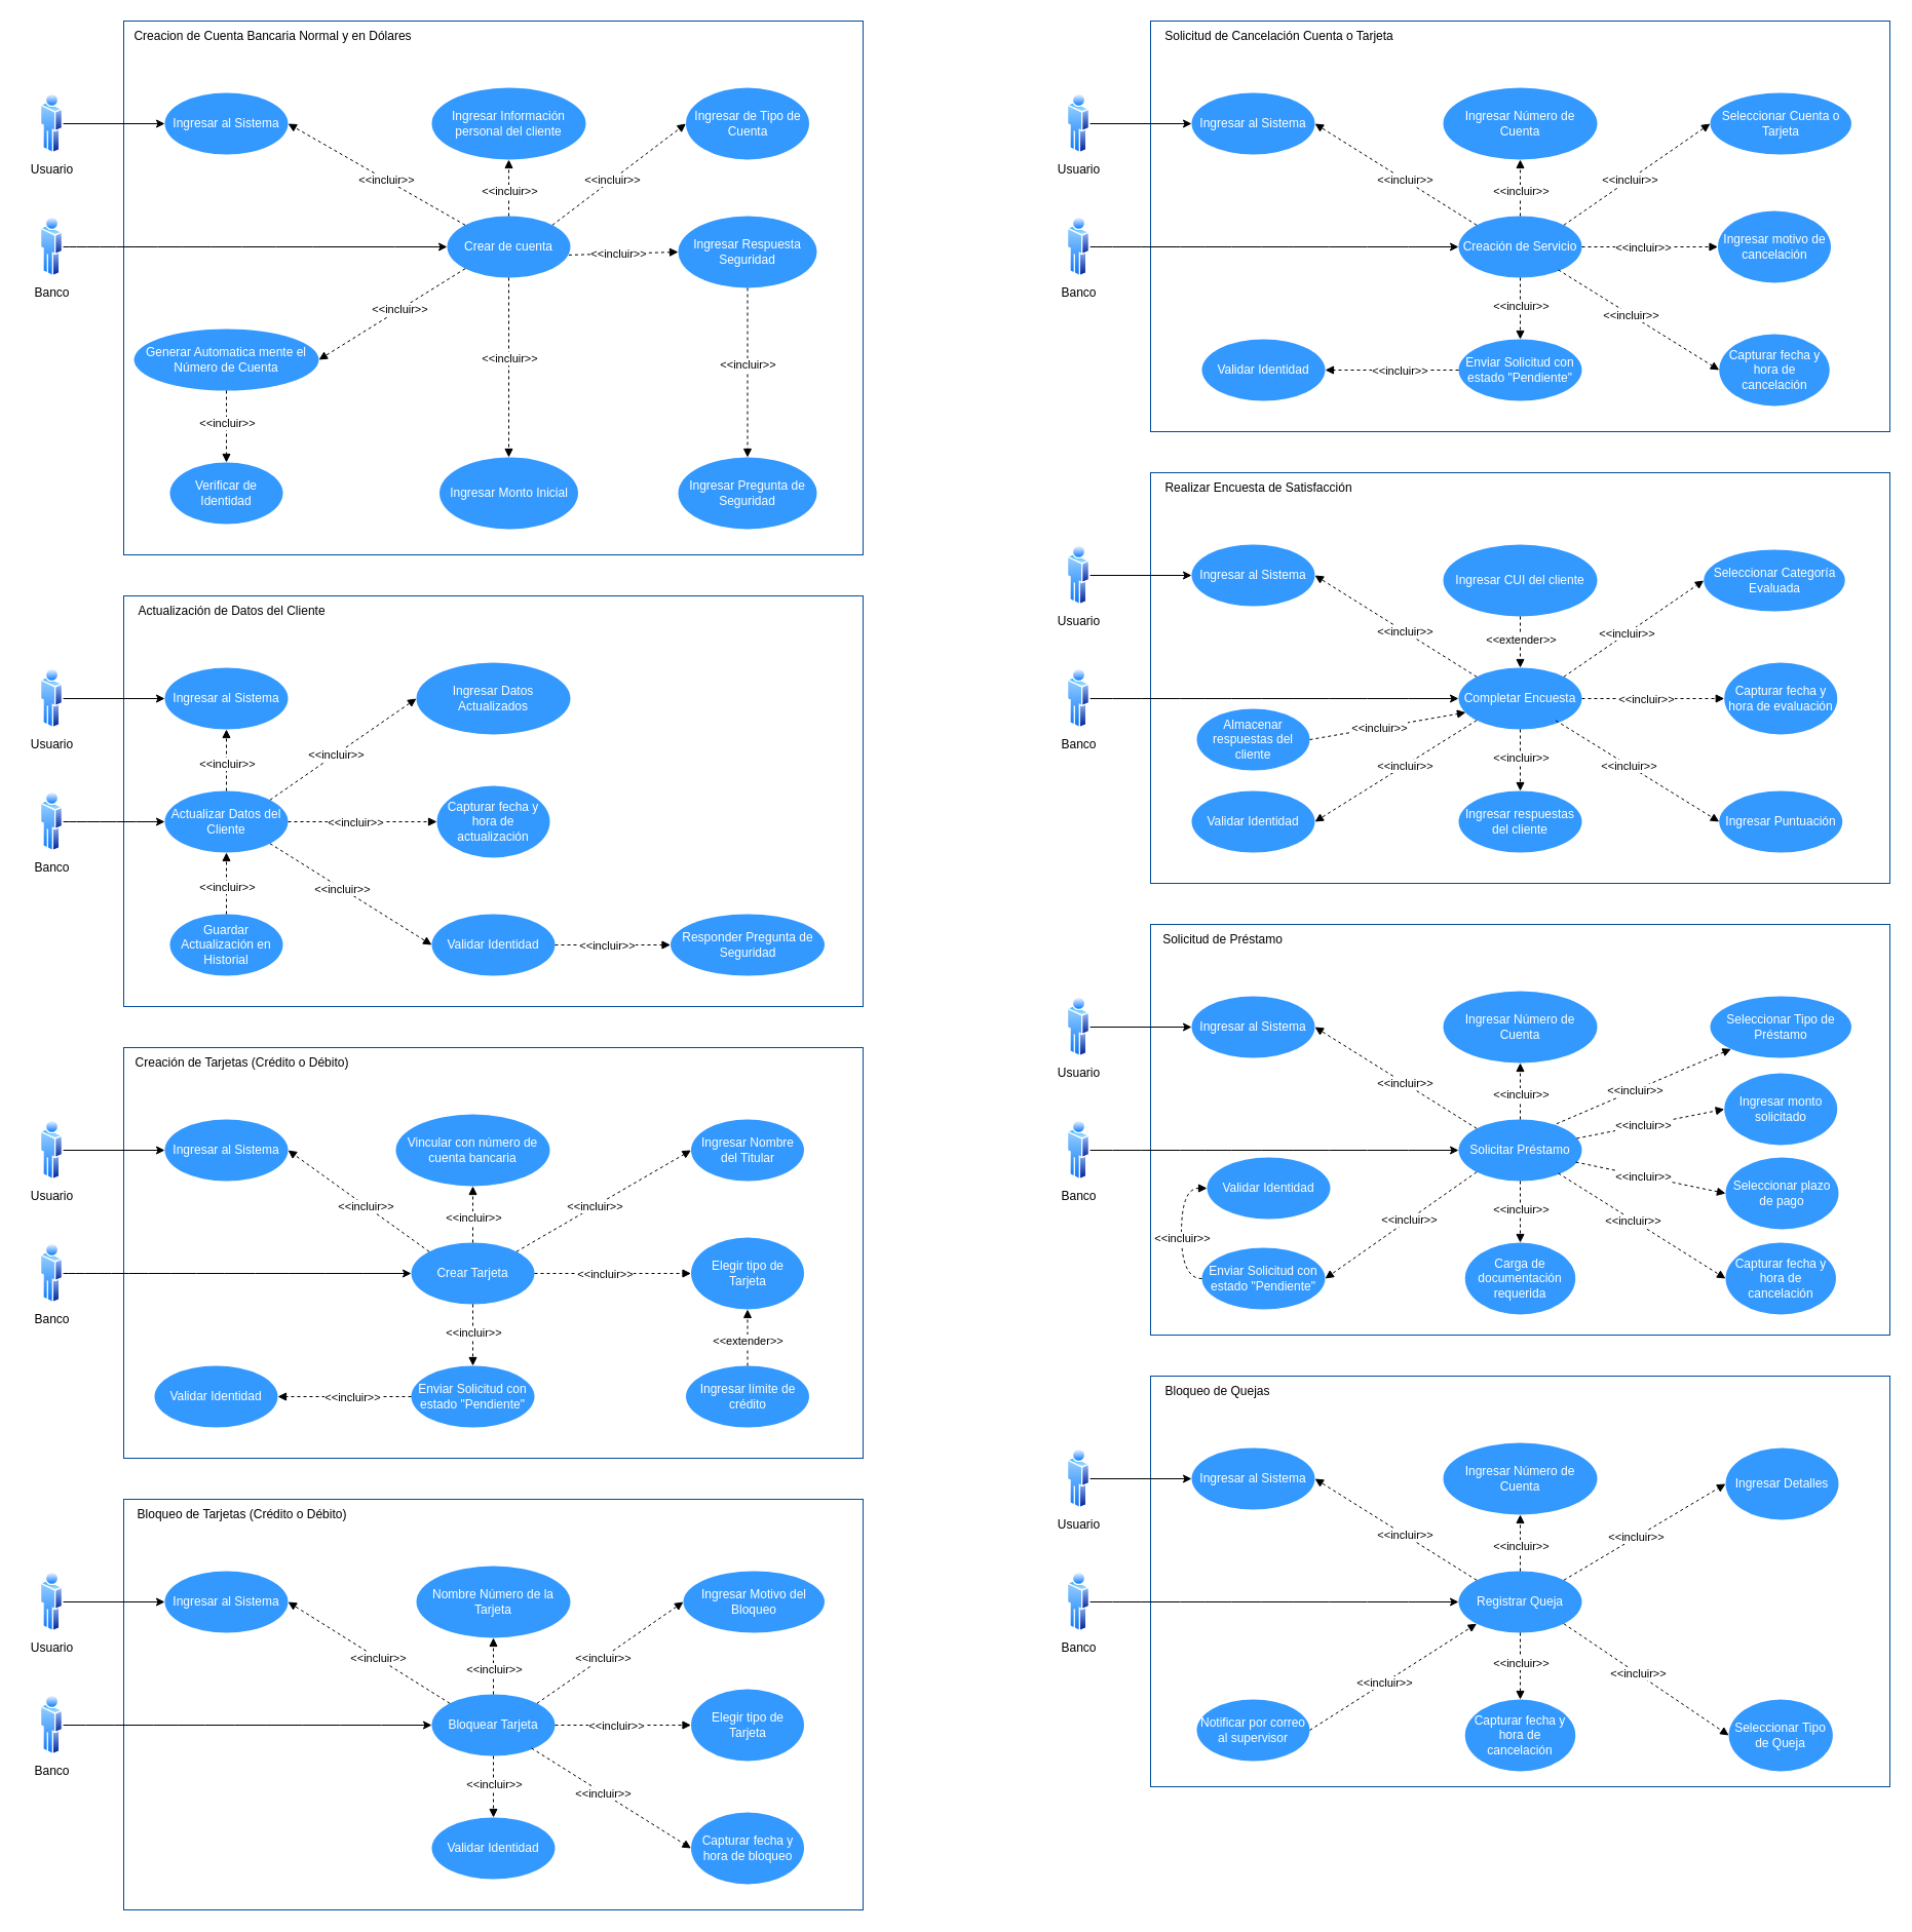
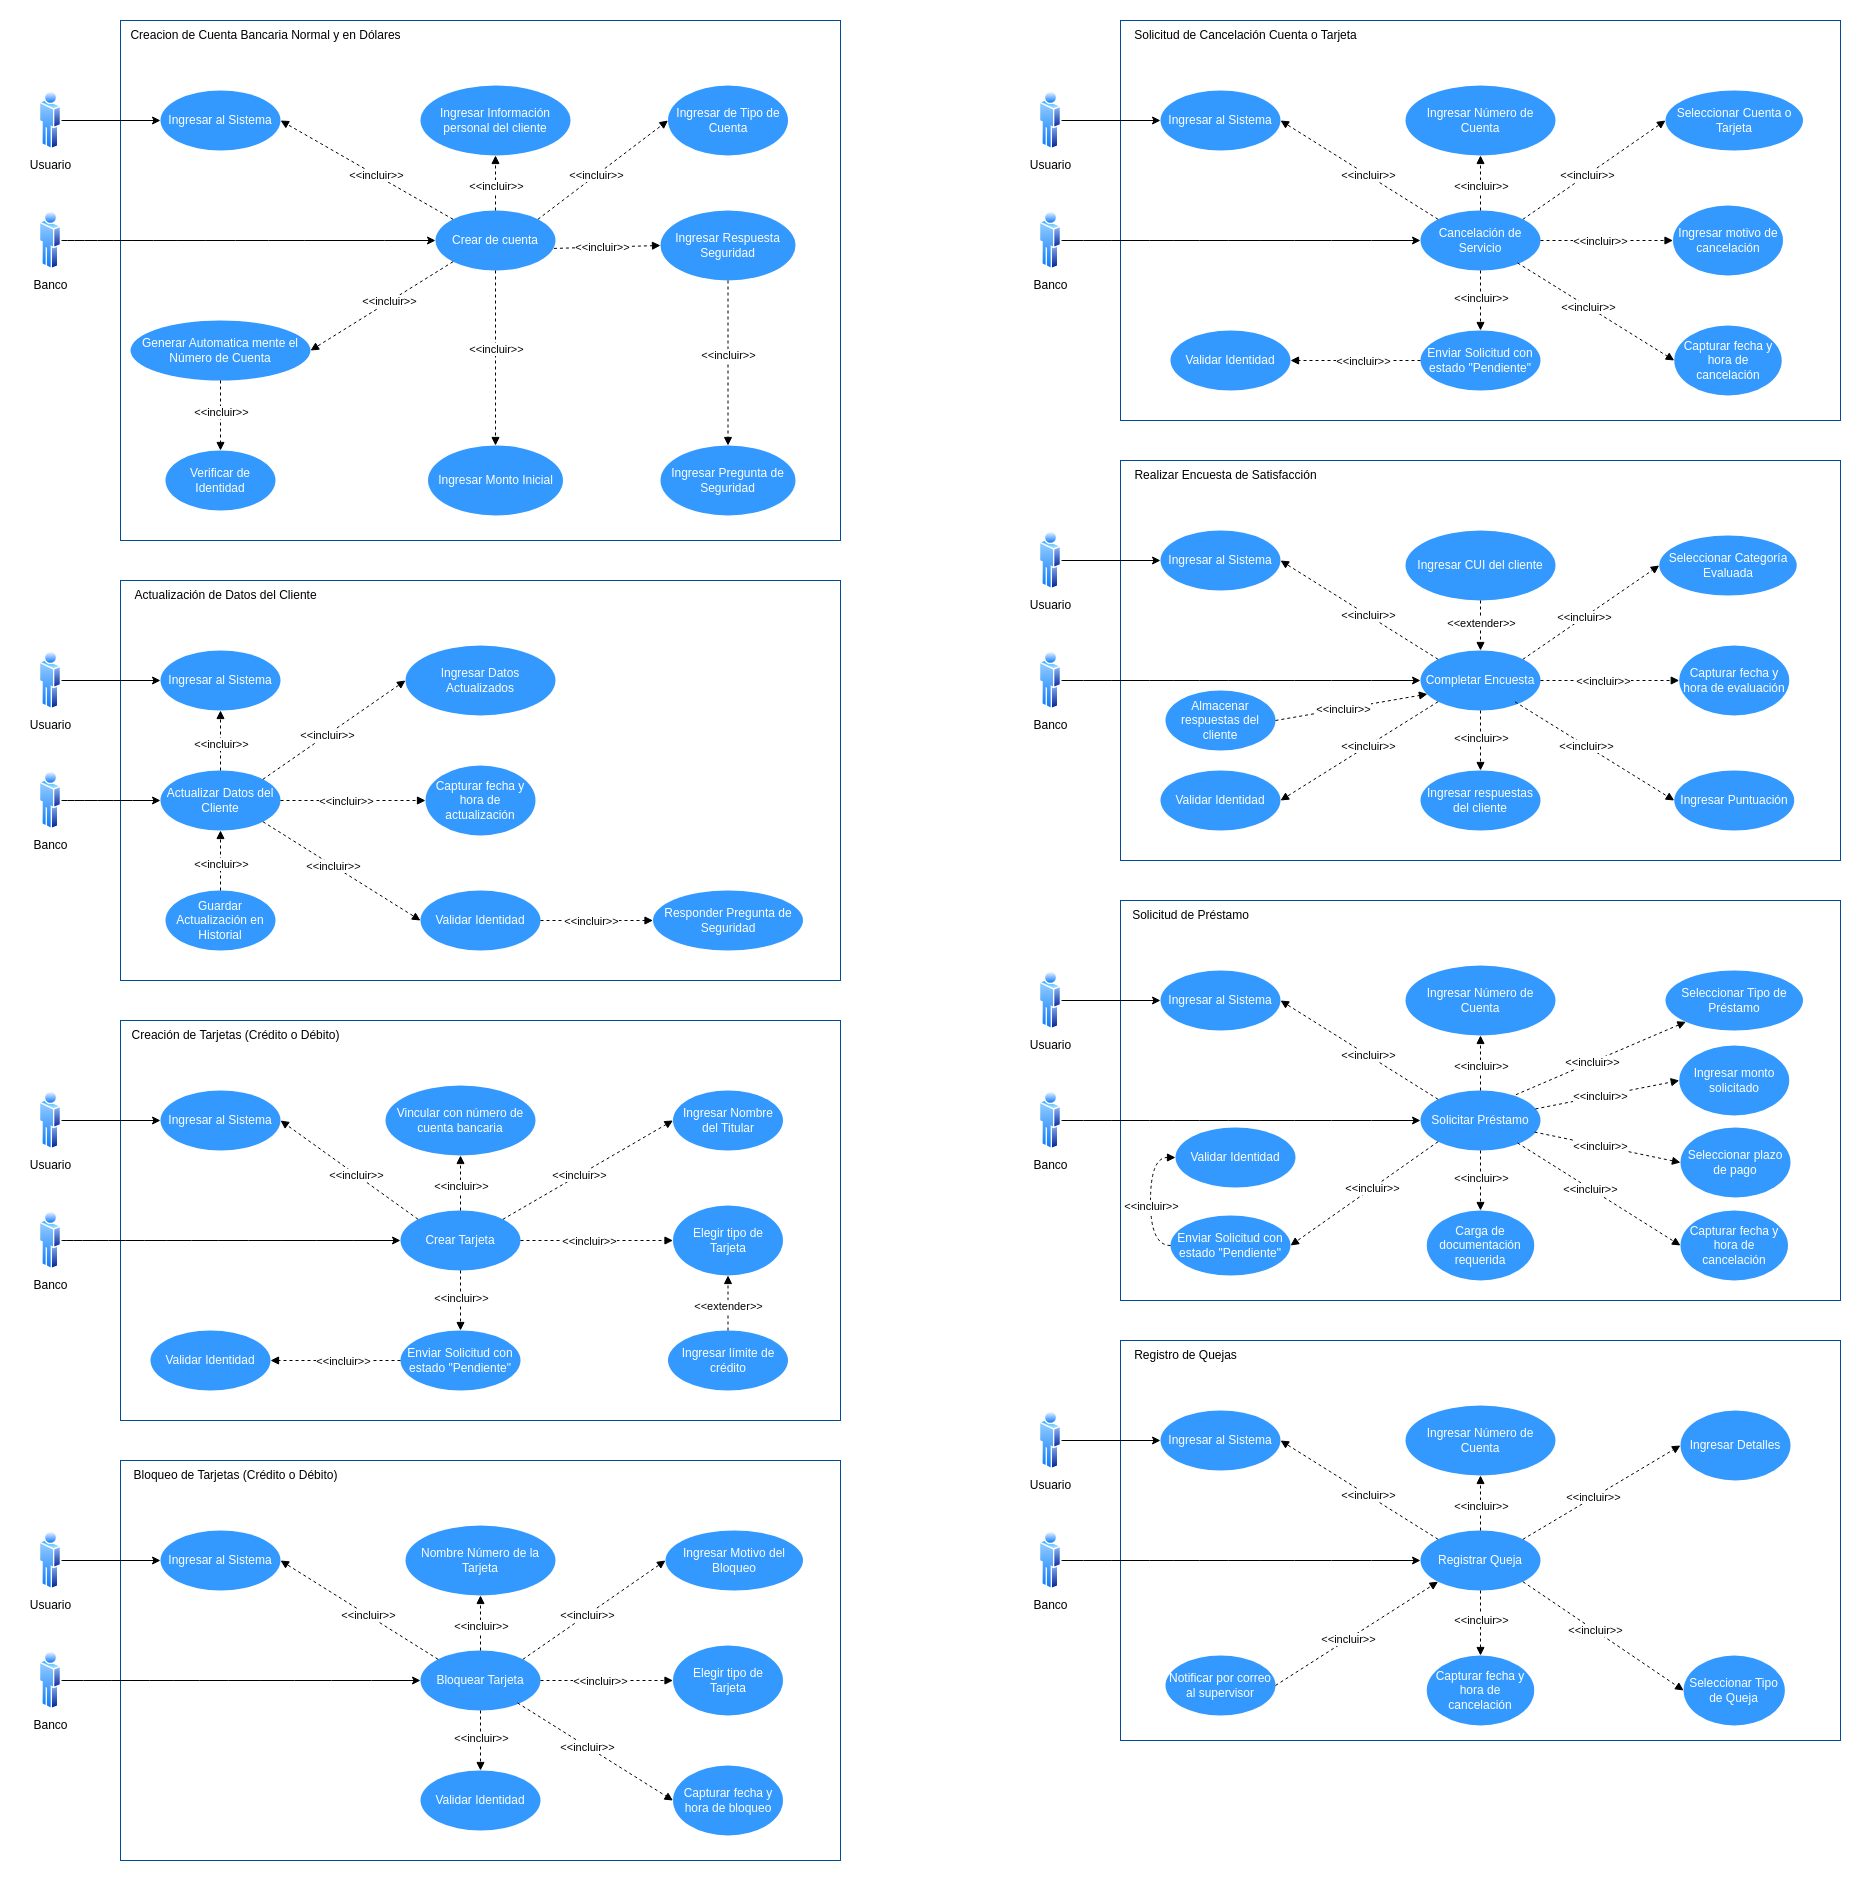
- <mxCell id="129" value="&lt;font color=&quot;#ffffff&quot;&gt;Creación de Servicio&lt;/font&gt;" style="ellipse;whiteSpace=wrap;html=1;fillColor=#3399FF;strokeColor=none;" vertex="1" parent="1"><mxGeometry x="1420" y="210" width="120" height="60" as="geometry" /></mxCell>
+ <mxCell id="129" value="&lt;font color=&quot;#ffffff&quot;&gt;Cancelación de Servicio&lt;/font&gt;" style="ellipse;whiteSpace=wrap;html=1;fillColor=#3399FF;strokeColor=none;" vertex="1" parent="1"><mxGeometry x="1420" y="210" width="120" height="60" as="geometry" /></mxCell>
- <mxCell id="247" value="Bloqueo de Quejas" style="text;html=1;align=center;verticalAlign=middle;resizable=0;points=[];autosize=1;strokeColor=none;fillColor=none;" vertex="1" parent="1"><mxGeometry x="1120" y="1340" width="130" height="30" as="geometry" /></mxCell>
+ <mxCell id="247" value="Registro de Quejas" style="text;html=1;align=center;verticalAlign=middle;resizable=0;points=[];autosize=1;strokeColor=none;fillColor=none;" vertex="1" parent="1"><mxGeometry x="1120" y="1340" width="130" height="30" as="geometry" /></mxCell>
